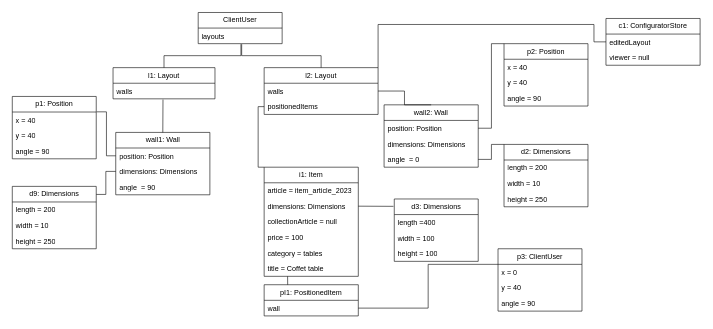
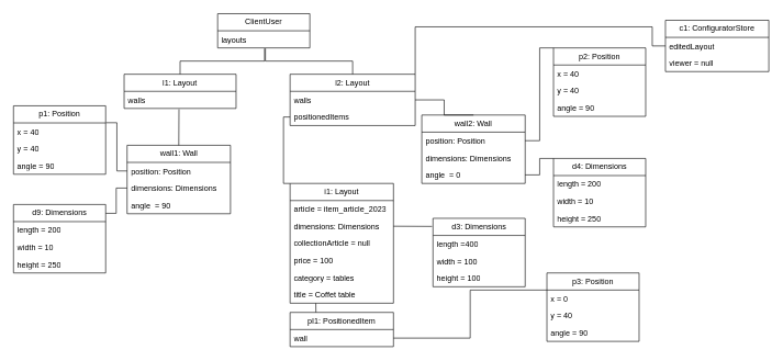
- <mxCell id="30" value="d2: Dimensions" style="swimlane;fontStyle=0;childLayout=stackLayout;horizontal=1;startSize=26;fillColor=none;horizontalStack=0;resizeParent=1;resizeParentMax=0;resizeLast=0;collapsible=1;marginBottom=0;whiteSpace=wrap;html=1;flipV=0;" vertex="1" parent="1"><mxGeometry x="840" y="240" width="140" height="104" as="geometry" /></mxCell>
+ <mxCell id="30" value="d4: Dimensions" style="swimlane;fontStyle=0;childLayout=stackLayout;horizontal=1;startSize=26;fillColor=none;horizontalStack=0;resizeParent=1;resizeParentMax=0;resizeLast=0;collapsible=1;marginBottom=0;whiteSpace=wrap;html=1;flipV=0;" vertex="1" parent="1"><mxGeometry x="840" y="240" width="140" height="104" as="geometry" /></mxCell>
- <mxCell id="41" value="i1: Item" style="swimlane;fontStyle=0;childLayout=stackLayout;horizontal=1;startSize=26;fillColor=none;horizontalStack=0;resizeParent=1;resizeParentMax=0;resizeLast=0;collapsible=1;marginBottom=0;whiteSpace=wrap;html=1;flipV=0;" vertex="1" parent="1"><mxGeometry x="440" y="278" width="157" height="182" as="geometry" /></mxCell>
+ <mxCell id="41" value="i1: Layout" style="swimlane;fontStyle=0;childLayout=stackLayout;horizontal=1;startSize=26;fillColor=none;horizontalStack=0;resizeParent=1;resizeParentMax=0;resizeLast=0;collapsible=1;marginBottom=0;whiteSpace=wrap;html=1;flipV=0;" vertex="1" parent="1"><mxGeometry x="440" y="278" width="157" height="182" as="geometry" /></mxCell>
- <mxCell id="57" value="p3: ClientUser" style="swimlane;fontStyle=0;childLayout=stackLayout;horizontal=1;startSize=26;fillColor=none;horizontalStack=0;resizeParent=1;resizeParentMax=0;resizeLast=0;collapsible=1;marginBottom=0;whiteSpace=wrap;html=1;flipV=0;" vertex="1" parent="1"><mxGeometry x="830" y="414" width="140" height="104" as="geometry" /></mxCell>
+ <mxCell id="57" value="p3: Position" style="swimlane;fontStyle=0;childLayout=stackLayout;horizontal=1;startSize=26;fillColor=none;horizontalStack=0;resizeParent=1;resizeParentMax=0;resizeLast=0;collapsible=1;marginBottom=0;whiteSpace=wrap;html=1;flipV=0;" vertex="1" parent="1"><mxGeometry x="830" y="414" width="140" height="104" as="geometry" /></mxCell>
